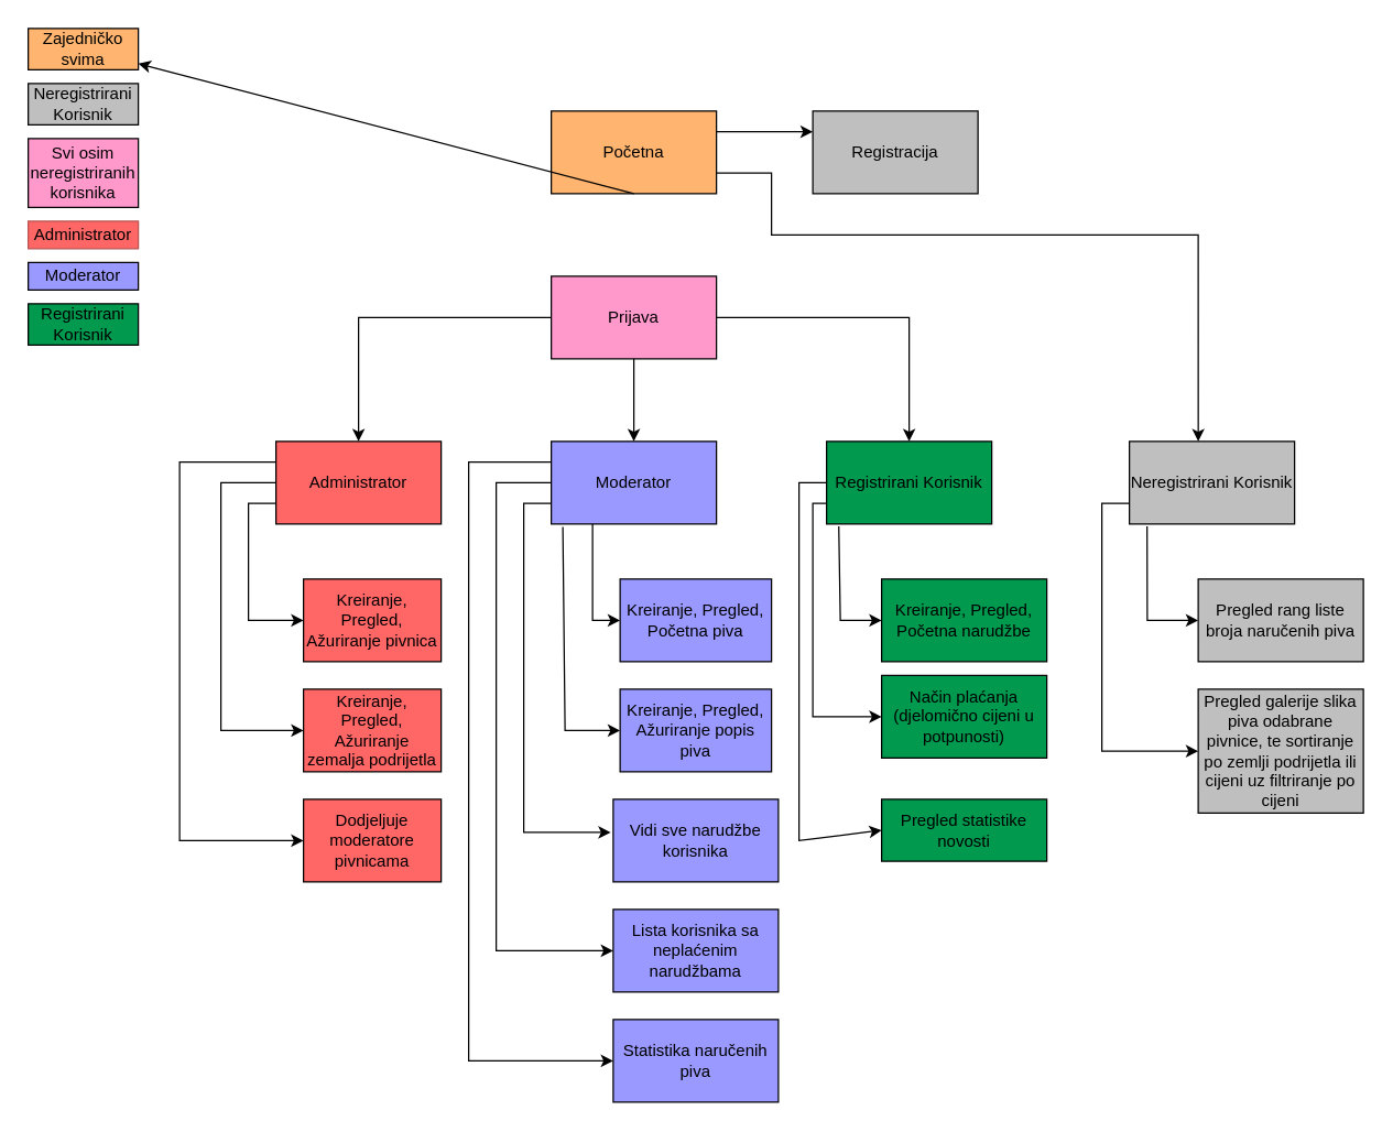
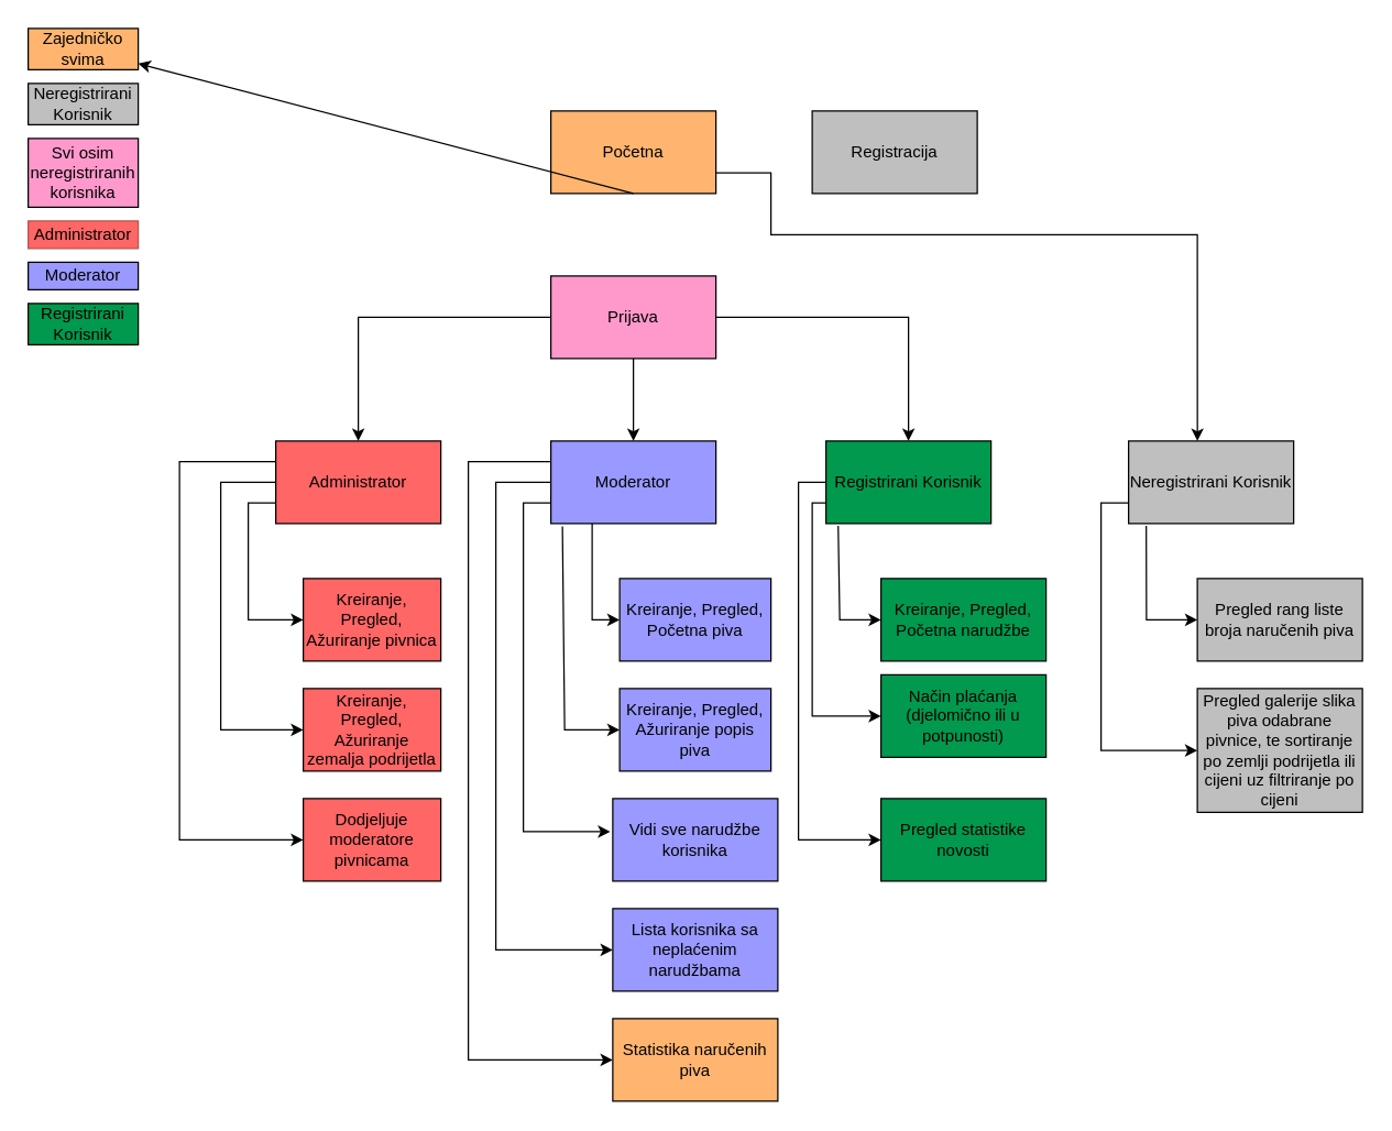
- <mxCell id="21" value="" style="endArrow=classic;html=1;rounded=0;entryX=0;entryY=0.25;entryDx=0;entryDy=0;exitX=1;exitY=0.25;exitDx=0;exitDy=0;" parent="1" source="18" target="19" edge="1"><mxGeometry width="50" height="50" relative="1" as="geometry"><mxPoint x="520" y="120" as="sourcePoint" /><mxPoint x="570" y="70" as="targetPoint" /></mxGeometry></mxCell>
- <mxCell id="14" value="Način plaćanja (djelomično cijeni u potpunosti)" style="rounded=0;whiteSpace=wrap;html=1;fillColor=#00994D;" parent="1" vertex="1"><mxGeometry x="640" y="490" width="120" height="60" as="geometry" /></mxCell>
+ <mxCell id="14" value="Način plaćanja (djelomično ili u potpunosti)" style="rounded=0;whiteSpace=wrap;html=1;fillColor=#00994D;" parent="1" vertex="1"><mxGeometry x="640" y="490" width="120" height="60" as="geometry" /></mxCell>
- <mxCell id="15" value="Pregled statistike novosti" style="rounded=0;whiteSpace=wrap;html=1;fillColor=#00994D;" parent="1" vertex="1"><mxGeometry x="640" y="580" width="120" height="45" as="geometry" /></mxCell>
+ <mxCell id="15" value="Pregled statistike novosti" style="rounded=0;whiteSpace=wrap;html=1;fillColor=#00994D;" parent="1" vertex="1"><mxGeometry x="640" y="580" width="120" height="60" as="geometry" /></mxCell>
- <mxCell id="12" value="Statistika naručenih piva" style="rounded=0;whiteSpace=wrap;html=1;fillColor=#9999FF;" parent="1" vertex="1"><mxGeometry x="445" y="740" width="120" height="60" as="geometry" /></mxCell>
+ <mxCell id="12" value="Statistika naručenih piva" style="rounded=0;whiteSpace=wrap;html=1;fillColor=#ffb570;" parent="1" vertex="1"><mxGeometry x="445" y="740" width="120" height="60" as="geometry" /></mxCell>
